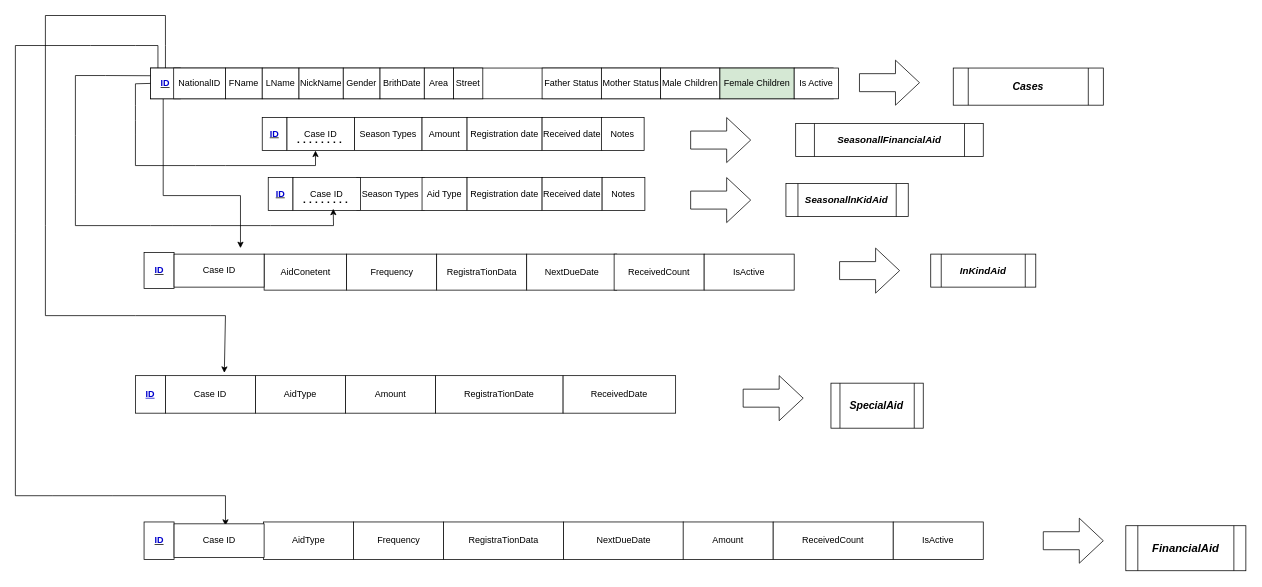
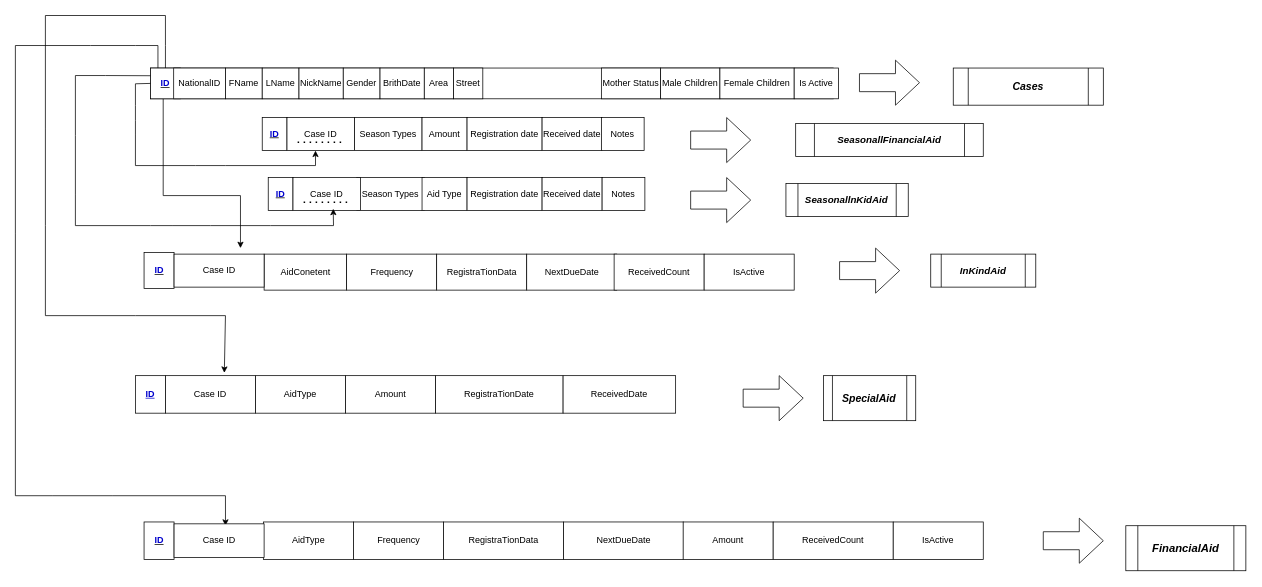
- <mxCell id="13" value="Father Status" style="rounded=0;whiteSpace=wrap;html=1;" parent="1" vertex="1"><mxGeometry x="722" y="90" width="79" height="41" as="geometry" /></mxCell>
- <mxCell id="16" value="Female Children" style="rounded=0;whiteSpace=wrap;html=1;fillColor=#d5e8d4;" parent="1" vertex="1"><mxGeometry x="959" y="90" width="99" height="41" as="geometry" /></mxCell>
+ <mxCell id="16" value="Female Children" style="rounded=0;whiteSpace=wrap;html=1;" parent="1" vertex="1"><mxGeometry x="959" y="90" width="99" height="41" as="geometry" /></mxCell>
- <mxCell id="69" value="&lt;b&gt;&lt;i&gt;&lt;font style=&quot;font-size: 14px;&quot;&gt;SpecialAid&lt;/font&gt;&lt;/i&gt;&lt;/b&gt;" style="shape=process;whiteSpace=wrap;html=1;backgroundOutline=1;rounded=0;" parent="1" vertex="1"><mxGeometry x="1107" y="510" width="123" height="60" as="geometry" /></mxCell>
+ <mxCell id="69" value="&lt;b&gt;&lt;i&gt;&lt;font style=&quot;font-size: 14px;&quot;&gt;SpecialAid&lt;/font&gt;&lt;/i&gt;&lt;/b&gt;" style="shape=process;whiteSpace=wrap;html=1;backgroundOutline=1;rounded=0;" parent="1" vertex="1"><mxGeometry x="1097" y="500" width="123" height="60" as="geometry" /></mxCell>
